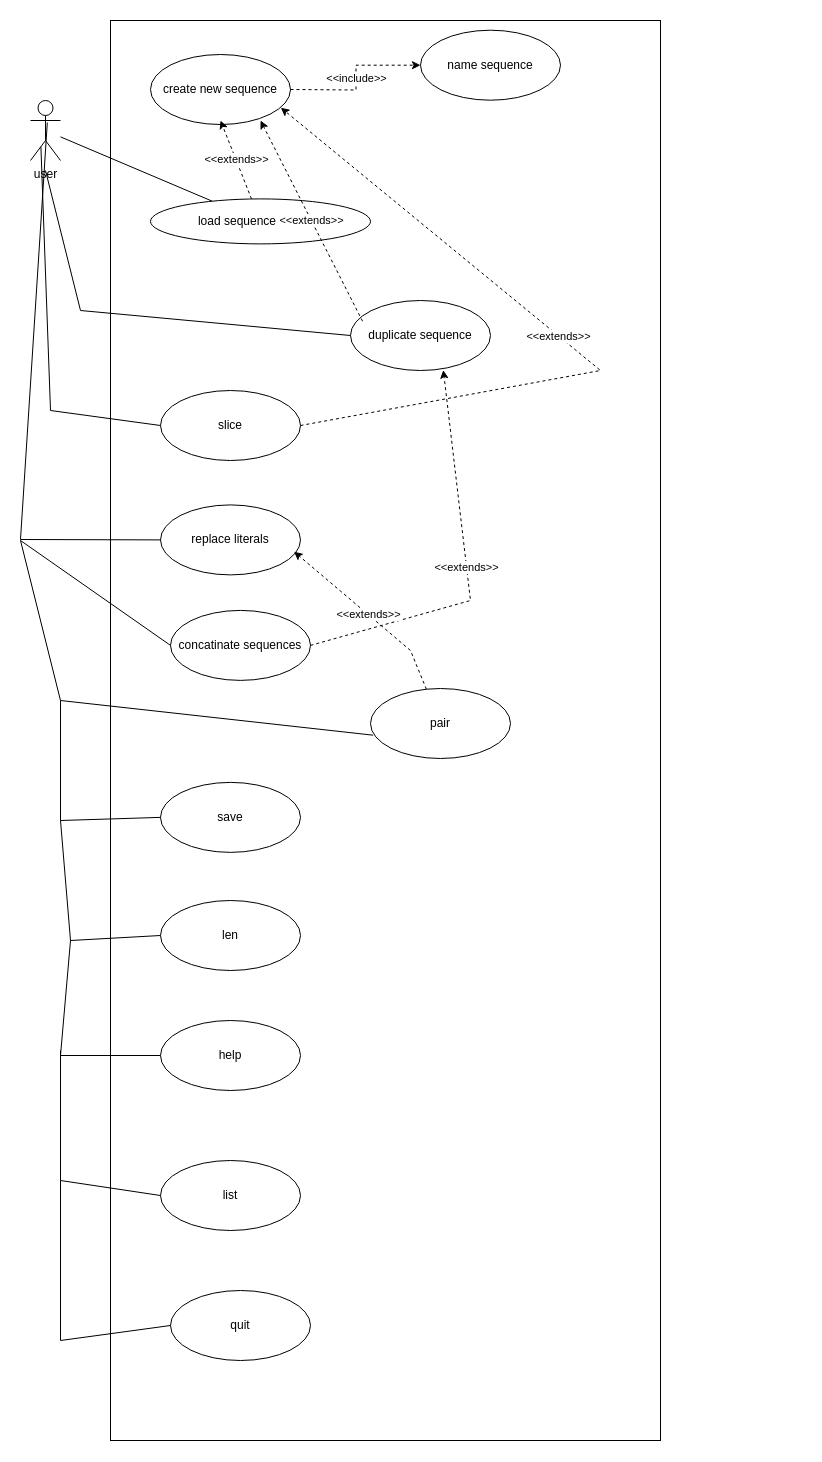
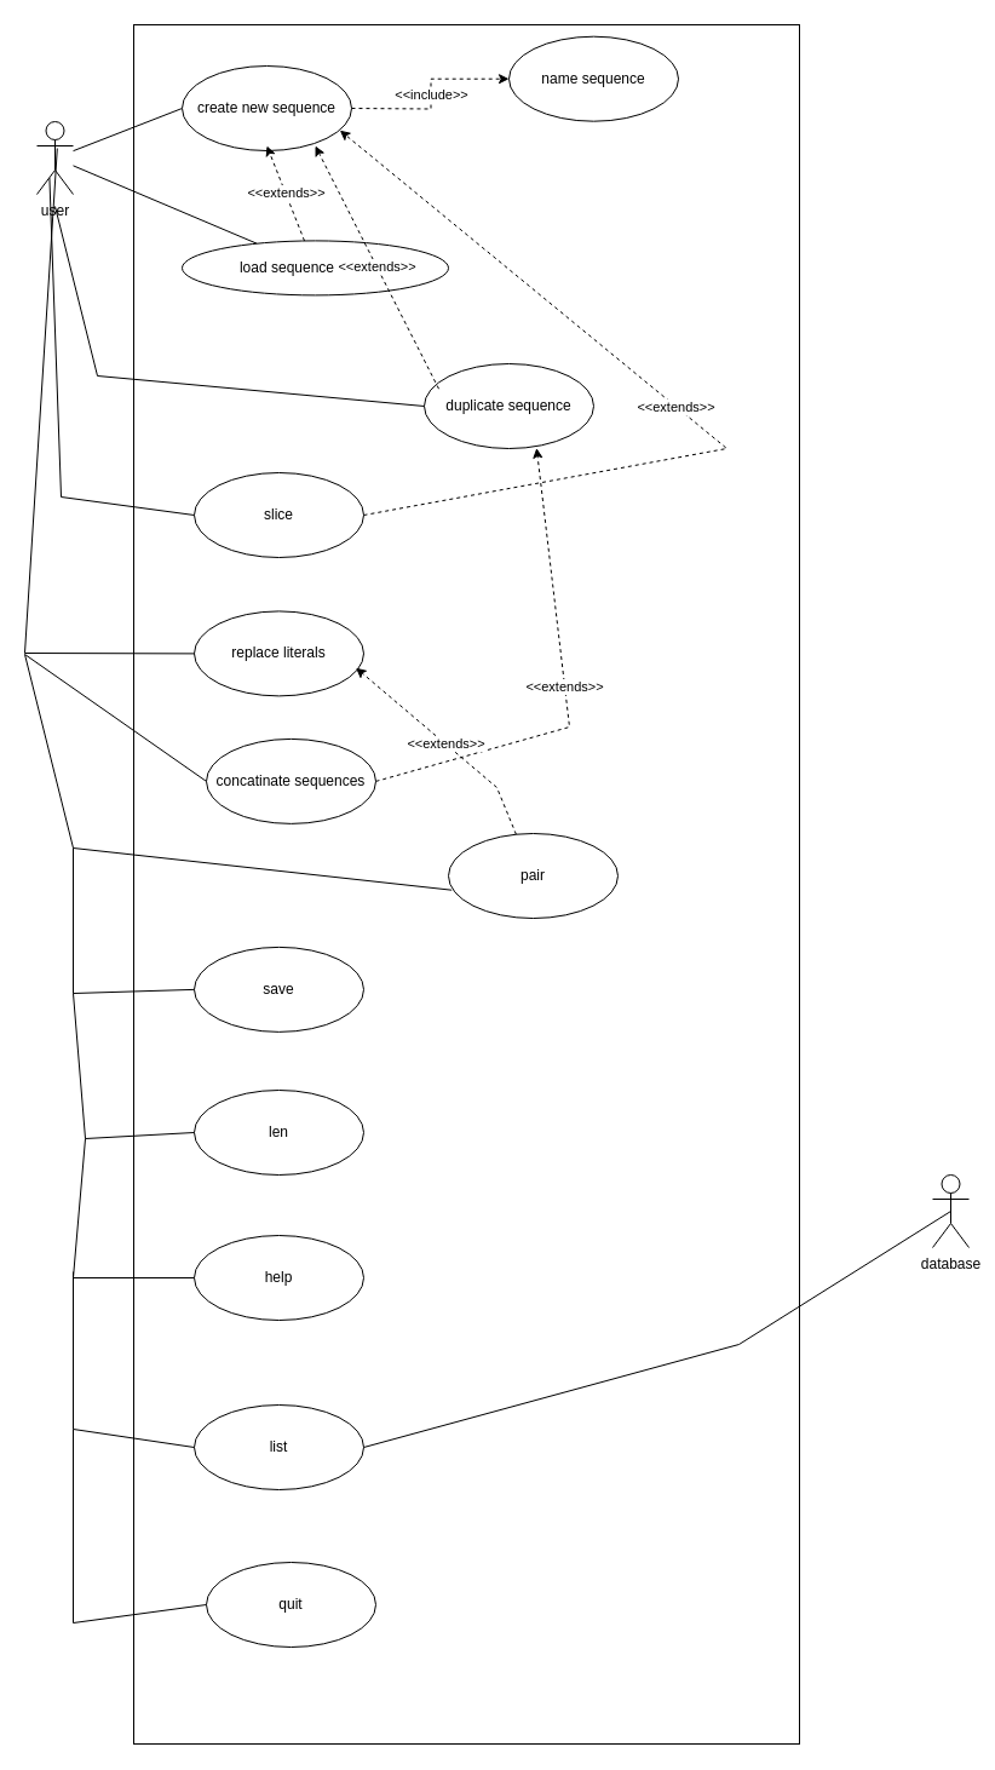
+ <mxCell id="3" style="rounded=0;orthogonalLoop=1;jettySize=auto;html=1;entryX=0;entryY=0.5;entryDx=0;entryDy=0;endArrow=none;endFill=0;" edge="1" parent="1" source="5" target="6"><mxGeometry relative="1" as="geometry" /></mxCell>
+ <mxCell id="33" value="database" style="shape=umlActor;verticalLabelPosition=bottom;labelBackgroundColor=#ffffff;verticalAlign=top;html=1;" vertex="1" parent="1"><mxGeometry x="770" y="970" width="30" height="60" as="geometry" /></mxCell>
+ <mxCell id="35" style="edgeStyle=none;rounded=0;orthogonalLoop=1;jettySize=auto;html=1;endArrow=none;endFill=0;entryX=1;entryY=0.5;entryDx=0;entryDy=0;exitX=0.5;exitY=0.5;exitDx=0;exitDy=0;exitPerimeter=0;" edge="1" parent="1" source="33" target="32"><mxGeometry relative="1" as="geometry"><mxPoint x="90" y="960" as="sourcePoint" /><mxPoint x="180" y="1075" as="targetPoint" /><Array as="points"><mxPoint x="610" y="1110" /></Array></mxGeometry></mxCell>
